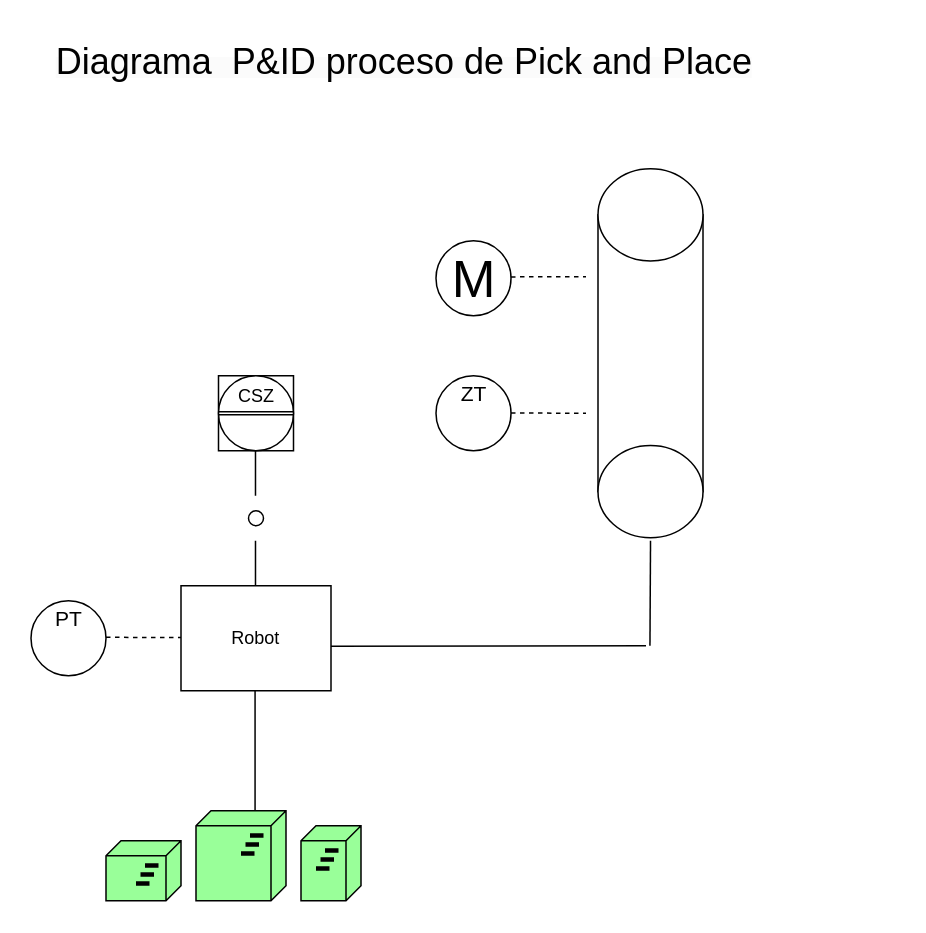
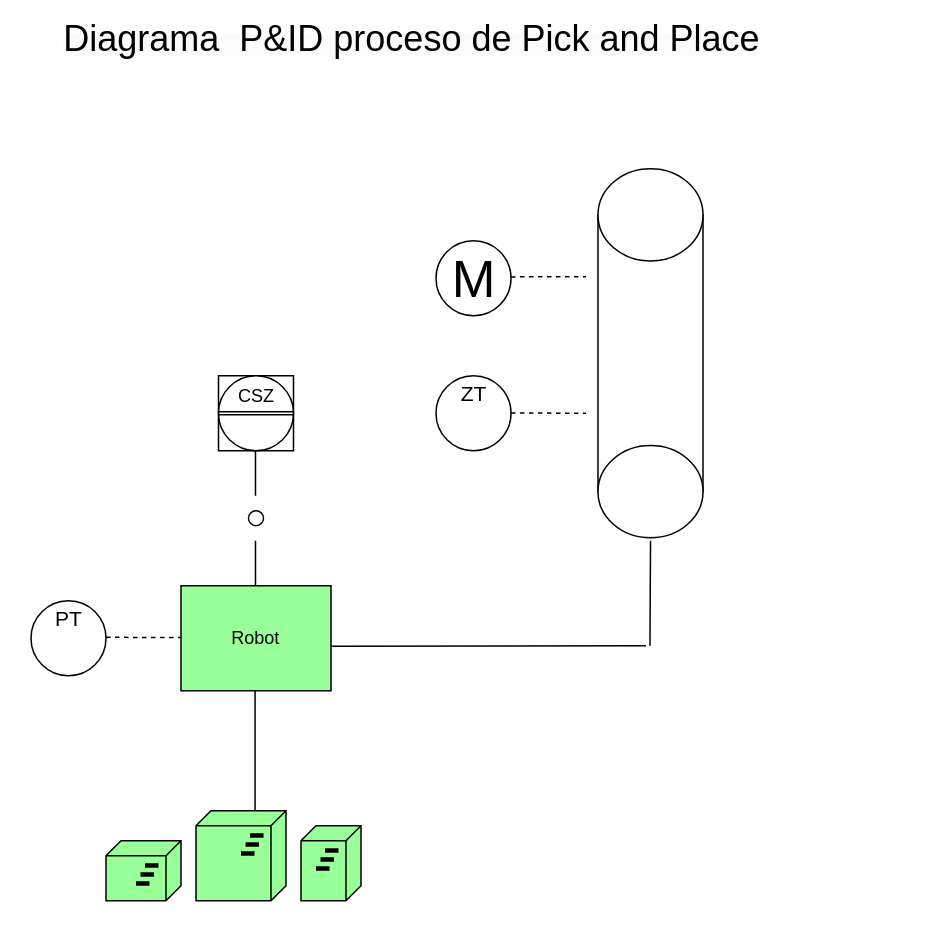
- <mxCell id="20" value="&lt;span style=&quot;color: rgb(0, 0, 0); font-family: Helvetica; font-style: normal; font-variant-ligatures: normal; font-variant-caps: normal; font-weight: 400; letter-spacing: normal; orphans: 2; text-align: center; text-indent: 0px; text-transform: none; widows: 2; word-spacing: 0px; -webkit-text-stroke-width: 0px; white-space: nowrap; background-color: rgb(251, 251, 251); text-decoration-thickness: initial; text-decoration-style: initial; text-decoration-color: initial; float: none; display: inline !important;&quot;&gt;&lt;font style=&quot;font-size: 24px;&quot;&gt;Diagrama&amp;nbsp; P&amp;amp;ID proceso de Pick and Place&lt;/font&gt;&lt;/span&gt;" style="text;whiteSpace=wrap;html=1;" vertex="1" parent="1"><mxGeometry x="35" y="20" width="560" height="50" as="geometry" /></mxCell>
+ <mxCell id="20" value="&lt;span style=&quot;color: rgb(0, 0, 0); font-family: Helvetica; font-style: normal; font-variant-ligatures: normal; font-variant-caps: normal; font-weight: 400; letter-spacing: normal; orphans: 2; text-align: center; text-indent: 0px; text-transform: none; widows: 2; word-spacing: 0px; -webkit-text-stroke-width: 0px; white-space: nowrap; background-color: rgb(251, 251, 251); text-decoration-thickness: initial; text-decoration-style: initial; text-decoration-color: initial; float: none; display: inline !important;&quot;&gt;&lt;font style=&quot;font-size: 24px;&quot;&gt;Diagrama&amp;nbsp; P&amp;amp;ID proceso de Pick and Place&lt;/font&gt;&lt;/span&gt;" style="text;whiteSpace=wrap;html=1;" vertex="1" parent="1"><mxGeometry x="40" y="5" width="560" height="50" as="geometry" /></mxCell>
- <mxCell id="3" value="Robot" style="rounded=0;whiteSpace=wrap;html=1;" vertex="1" parent="1"><mxGeometry x="120" y="390" width="100" height="70" as="geometry" /></mxCell>
+ <mxCell id="3" value="Robot" style="rounded=0;whiteSpace=wrap;html=1;fillColor=#99ff99;" vertex="1" parent="1"><mxGeometry x="120" y="390" width="100" height="70" as="geometry" /></mxCell>
